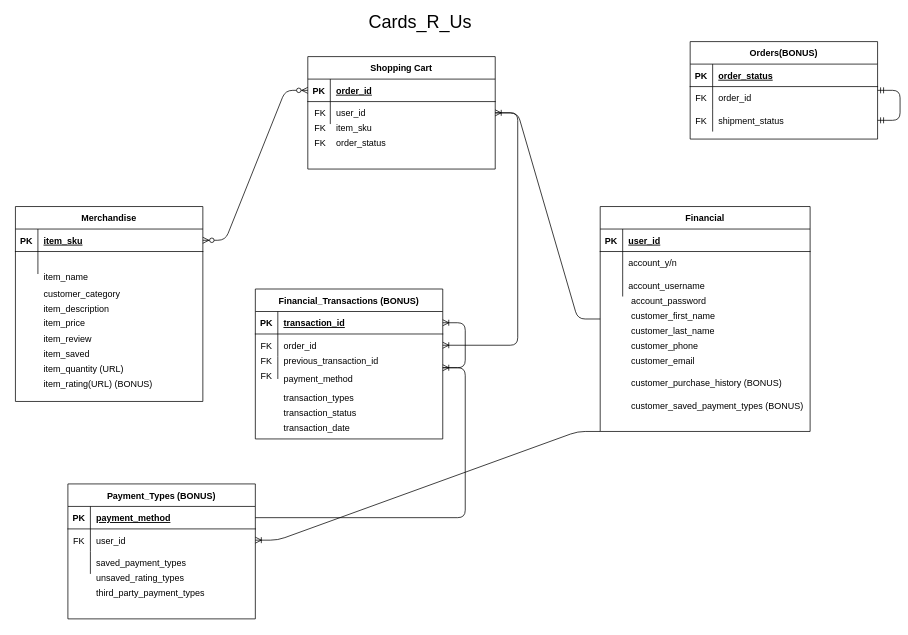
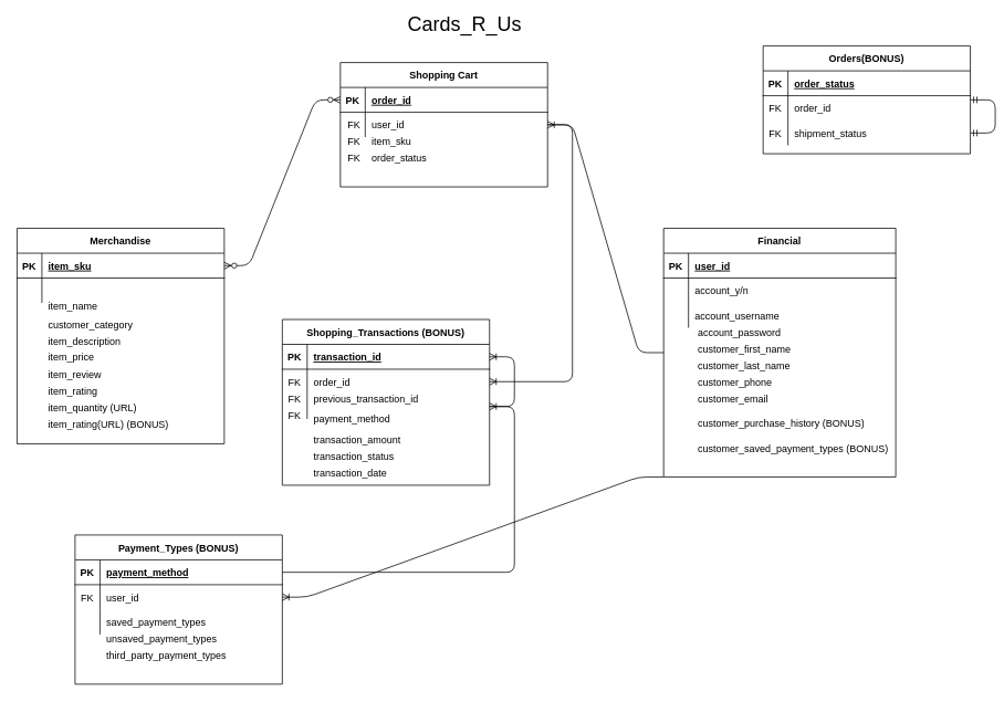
- <mxCell id="87" value="Financial_Transactions (BONUS)" style="shape=table;startSize=30;container=1;collapsible=1;childLayout=tableLayout;fixedRows=1;rowLines=0;fontStyle=1;align=center;resizeLast=1;" parent="86" vertex="1"><mxGeometry width="250" height="200" as="geometry" /></mxCell>
+ <mxCell id="87" value="Shopping_Transactions (BONUS)" style="shape=table;startSize=30;container=1;collapsible=1;childLayout=tableLayout;fixedRows=1;rowLines=0;fontStyle=1;align=center;resizeLast=1;" parent="86" vertex="1"><mxGeometry width="250" height="200" as="geometry" /></mxCell>
- <mxCell id="25" value="item_saved" style="shape=partialRectangle;overflow=hidden;connectable=0;fillColor=none;top=0;left=0;bottom=0;right=0;align=left;spacingLeft=6;" parent="21" vertex="1"><mxGeometry y="102.413" width="220" height="32.409" as="geometry" /></mxCell>
+ <mxCell id="25" value="item_rating" style="shape=partialRectangle;overflow=hidden;connectable=0;fillColor=none;top=0;left=0;bottom=0;right=0;align=left;spacingLeft=6;" parent="21" vertex="1"><mxGeometry y="102.413" width="220" height="32.409" as="geometry" /></mxCell>
- <mxCell id="102" value="transaction_types" style="shape=partialRectangle;overflow=hidden;connectable=0;fillColor=none;top=0;left=0;bottom=0;right=0;align=left;spacingLeft=6;" parent="99" vertex="1"><mxGeometry x="30" y="130" width="220" height="30" as="geometry" /></mxCell>
+ <mxCell id="102" value="transaction_amount" style="shape=partialRectangle;overflow=hidden;connectable=0;fillColor=none;top=0;left=0;bottom=0;right=0;align=left;spacingLeft=6;" parent="99" vertex="1"><mxGeometry x="30" y="130" width="220" height="30" as="geometry" /></mxCell>
- <mxCell id="81" value="unsaved_rating_types" style="shape=partialRectangle;overflow=hidden;connectable=0;fillColor=none;top=0;left=0;bottom=0;right=0;align=left;spacingLeft=6;" parent="70" vertex="1"><mxGeometry x="30" y="110" width="220" height="30" as="geometry" /></mxCell>
+ <mxCell id="81" value="unsaved_payment_types" style="shape=partialRectangle;overflow=hidden;connectable=0;fillColor=none;top=0;left=0;bottom=0;right=0;align=left;spacingLeft=6;" parent="70" vertex="1"><mxGeometry x="30" y="110" width="220" height="30" as="geometry" /></mxCell>
